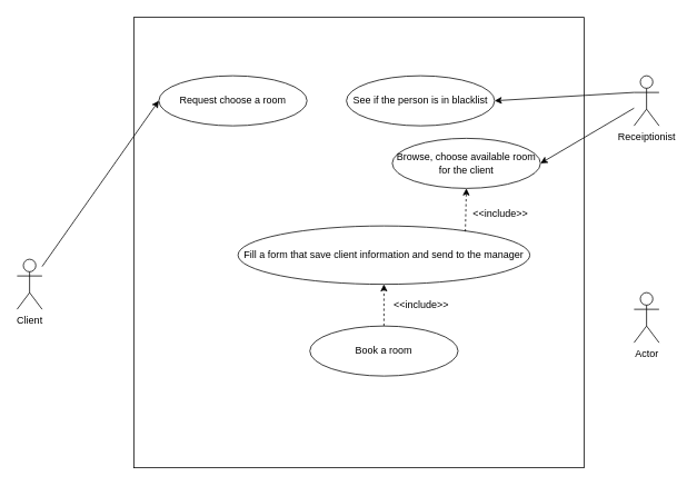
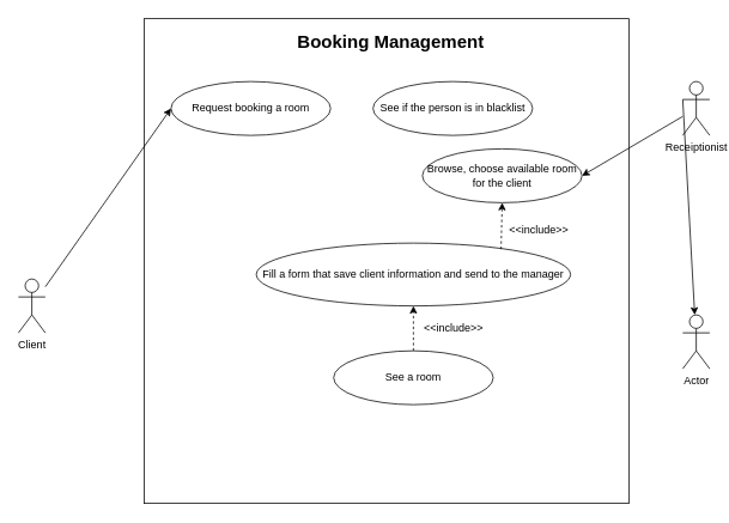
+ <mxCell id="4" value="Booking Management" style="text;html=1;strokeColor=none;fillColor=none;align=center;verticalAlign=middle;whiteSpace=wrap;rounded=0;fontSize=20;fontStyle=1" vertex="1" parent="1"><mxGeometry x="285" y="30" width="300" height="30" as="geometry" /></mxCell>
- <mxCell id="17" value="" style="endArrow=classic;html=1;rounded=0;exitX=0;exitY=0.333;exitDx=0;exitDy=0;exitPerimeter=0;entryX=1;entryY=0.5;entryDx=0;entryDy=0;" edge="1" parent="1" source="6" target="18"><mxGeometry width="50" height="50" relative="1" as="geometry"><mxPoint x="340" y="310" as="sourcePoint" /><mxPoint x="590" y="167" as="targetPoint" /></mxGeometry></mxCell>
+ <mxCell id="17" value="" style="endArrow=classic;html=1;rounded=0;exitX=0;exitY=0.333;exitDx=0;exitDy=0;exitPerimeter=0;" edge="1" parent="1" source="6" target="16"><mxGeometry width="50" height="50" relative="1" as="geometry"><mxPoint x="340" y="310" as="sourcePoint" /><mxPoint x="590" y="167" as="targetPoint" /></mxGeometry></mxCell>
- <mxCell id="9" value="Request choose a room" style="ellipse;whiteSpace=wrap;html=1;" vertex="1" parent="1"><mxGeometry x="190" y="90" width="177.75" height="60" as="geometry" /></mxCell>
+ <mxCell id="9" value="Request booking a room" style="ellipse;whiteSpace=wrap;html=1;" vertex="1" parent="1"><mxGeometry x="190" y="90" width="177.75" height="60" as="geometry" /></mxCell>
- <mxCell id="13" value="Book a room" style="ellipse;whiteSpace=wrap;html=1;" vertex="1" parent="1"><mxGeometry x="371.13" y="390" width="177.75" height="60" as="geometry" /></mxCell>
+ <mxCell id="13" value="See a room" style="ellipse;whiteSpace=wrap;html=1;" vertex="1" parent="1"><mxGeometry x="371.13" y="390" width="177.75" height="60" as="geometry" /></mxCell>
